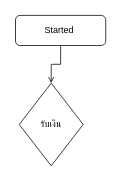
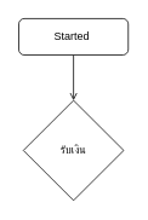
- <mxCell id="4" value="รับเงิน" style="rhombus;whiteSpace=wrap;html=1;" vertex="1" parent="1"><mxGeometry x="25" y="110" width="85" height="110" as="geometry" /></mxCell>
+ <mxCell id="4" value="รับเงิน" style="rhombus;whiteSpace=wrap;html=1;" vertex="1" parent="1"><mxGeometry x="25" y="110" width="110" height="110" as="geometry" /></mxCell>
